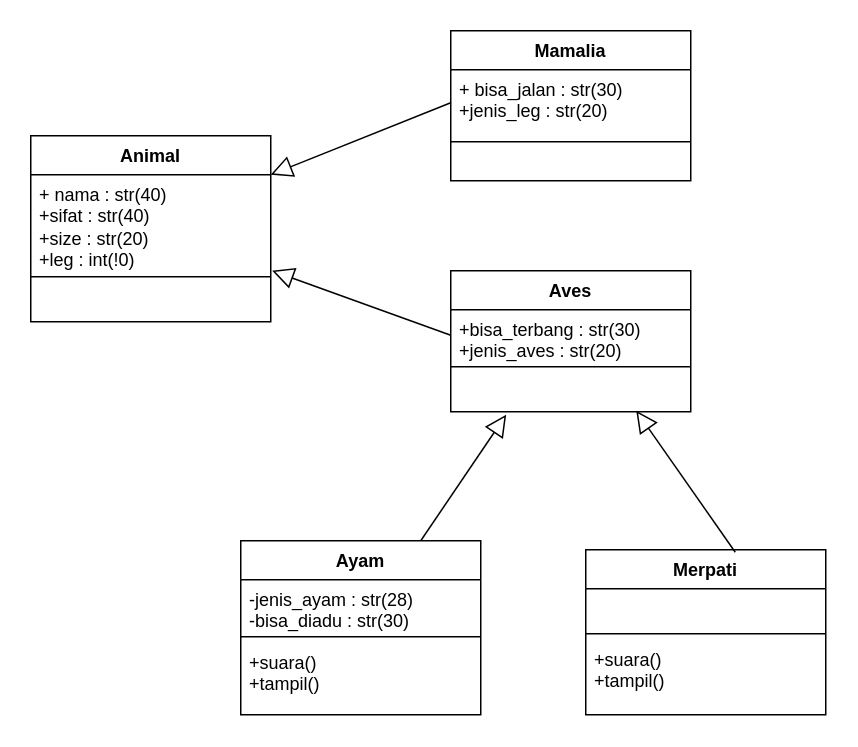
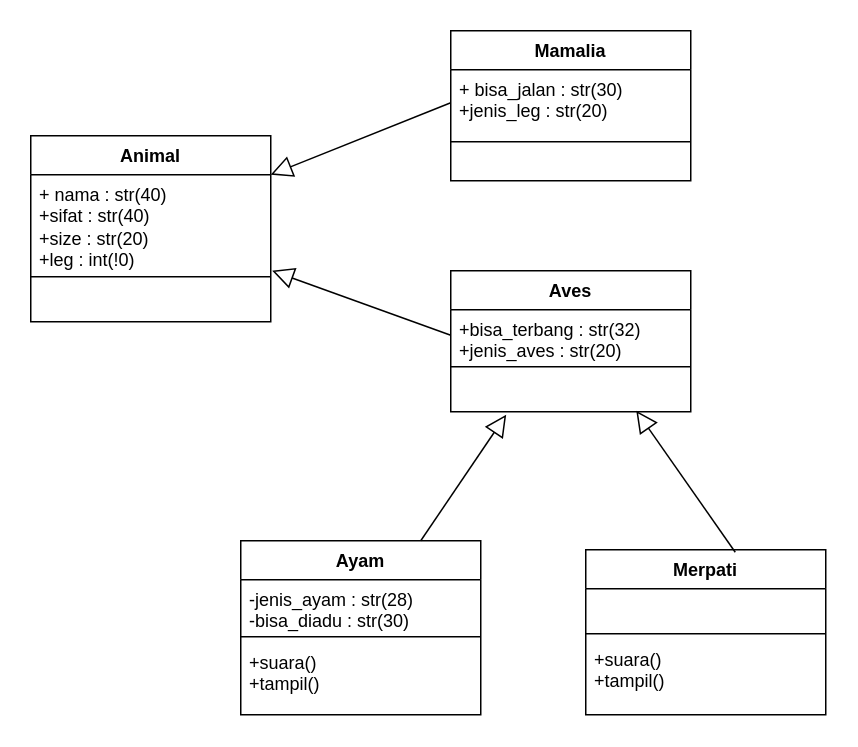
- <mxCell id="12" value="+bisa_terbang : str(30)&lt;br&gt;+jenis_aves : str(20)" style="text;strokeColor=none;fillColor=none;align=left;verticalAlign=top;spacingLeft=4;spacingRight=4;overflow=hidden;rotatable=0;points=[[0,0.5],[1,0.5]];portConstraint=eastwest;whiteSpace=wrap;html=1;" parent="11" vertex="1"><mxGeometry y="26" width="160" height="34" as="geometry" /></mxCell>
+ <mxCell id="12" value="+bisa_terbang : str(32)&lt;br&gt;+jenis_aves : str(20)" style="text;strokeColor=none;fillColor=none;align=left;verticalAlign=top;spacingLeft=4;spacingRight=4;overflow=hidden;rotatable=0;points=[[0,0.5],[1,0.5]];portConstraint=eastwest;whiteSpace=wrap;html=1;" parent="11" vertex="1"><mxGeometry y="26" width="160" height="34" as="geometry" /></mxCell>
